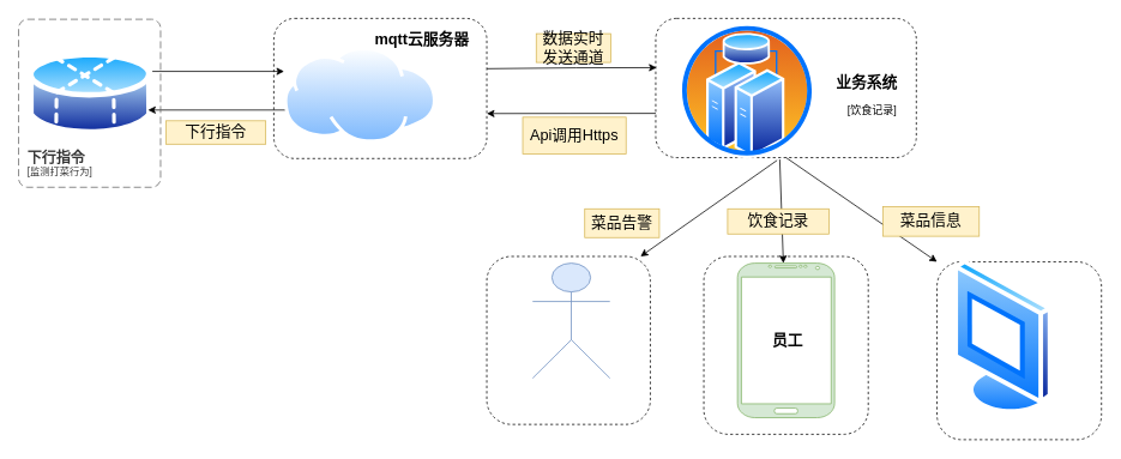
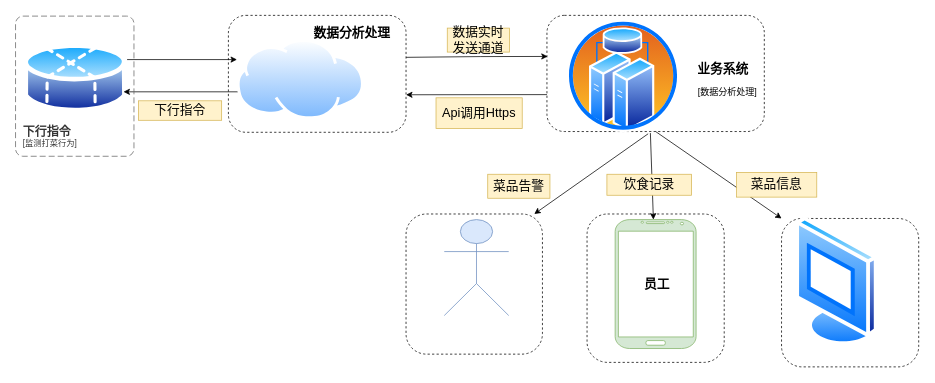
- <mxCell id="24" value="&lt;b&gt;mqtt云服务器&lt;/b&gt;" style="text;html=1;strokeColor=none;fillColor=none;align=center;verticalAlign=middle;whiteSpace=wrap;rounded=0;dashed=1;fontSize=17;" vertex="1" parent="1"><mxGeometry x="400" y="21" width="138" height="47" as="geometry" /></mxCell>
+ <mxCell id="24" value="&lt;b&gt;数据分析处理&lt;/b&gt;" style="text;html=1;strokeColor=none;fillColor=none;align=center;verticalAlign=middle;whiteSpace=wrap;rounded=0;dashed=1;fontSize=17;" vertex="1" parent="1"><mxGeometry x="400" y="21" width="138" height="47" as="geometry" /></mxCell>
- <mxCell id="28" value="&lt;font style=&quot;font-size: 12px&quot;&gt;[饮食记录]&lt;/font&gt;" style="text;html=1;strokeColor=none;fillColor=none;align=center;verticalAlign=middle;whiteSpace=wrap;rounded=0;dashed=1;fontSize=17;" vertex="1" parent="1"><mxGeometry x="926" y="113" width="88" height="17" as="geometry" /></mxCell>
+ <mxCell id="28" value="&lt;font style=&quot;font-size: 12px&quot;&gt;[数据分析处理]&lt;/font&gt;" style="text;html=1;strokeColor=none;fillColor=none;align=center;verticalAlign=middle;whiteSpace=wrap;rounded=0;dashed=1;fontSize=17;" vertex="1" parent="1"><mxGeometry x="926" y="113" width="88" height="17" as="geometry" /></mxCell>
